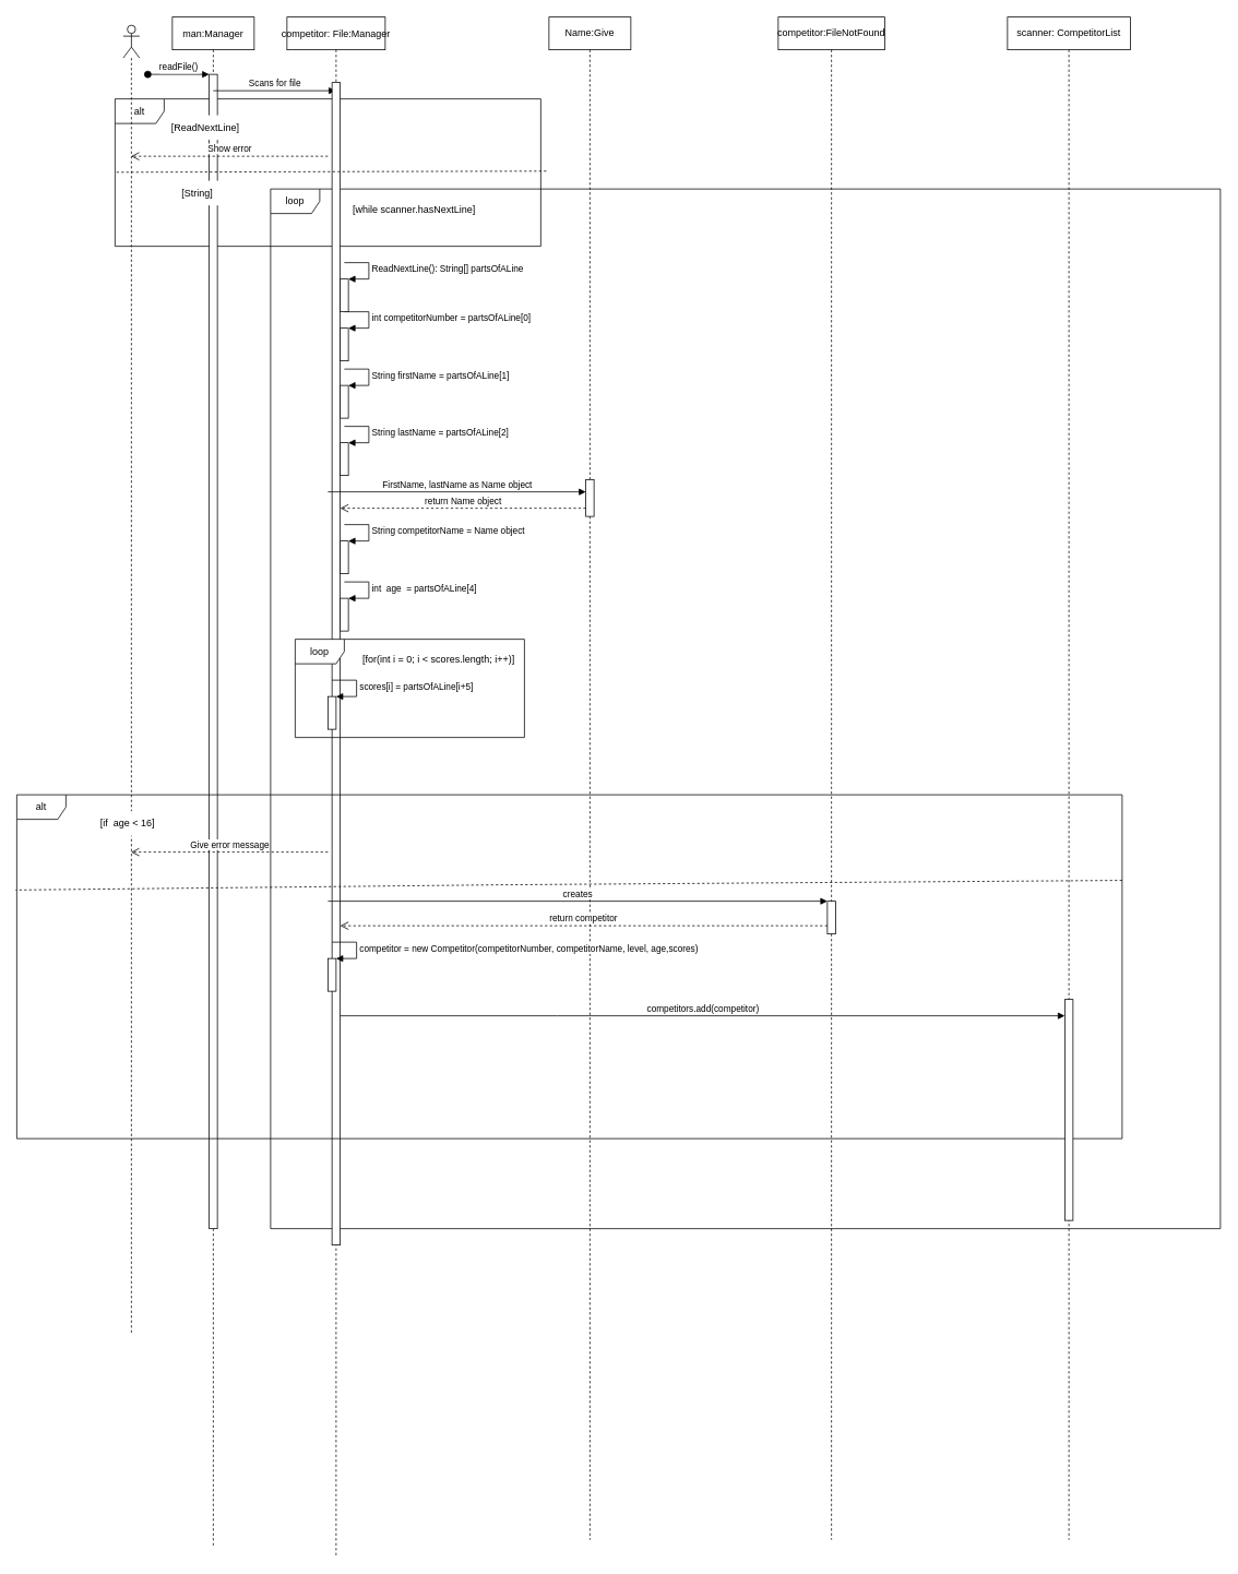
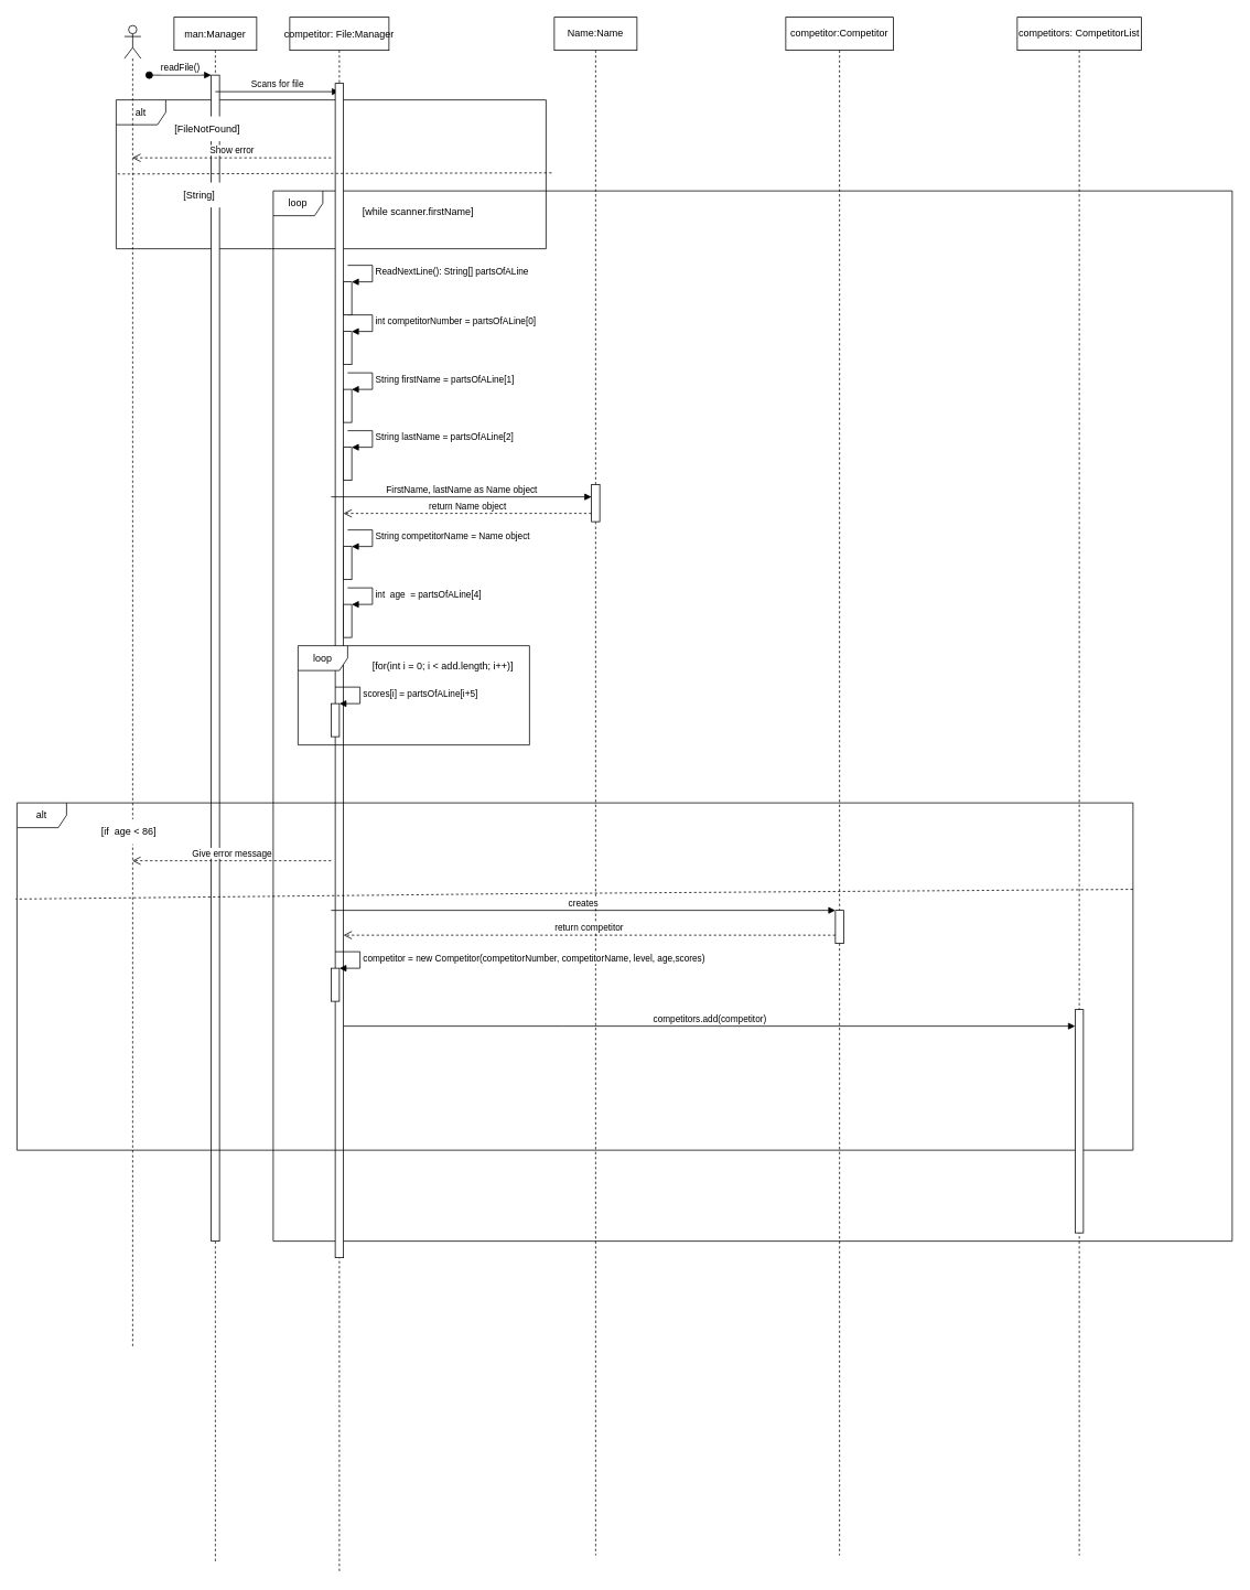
- <mxCell id="29" value="Name:Give" style="shape=umlLifeline;perimeter=lifelinePerimeter;whiteSpace=wrap;html=1;container=1;collapsible=0;recursiveResize=0;outlineConnect=0;fillColor=default;" vertex="1" parent="1"><mxGeometry x="670" y="20" width="100" height="1860" as="geometry" /></mxCell>
+ <mxCell id="29" value="Name:Name" style="shape=umlLifeline;perimeter=lifelinePerimeter;whiteSpace=wrap;html=1;container=1;collapsible=0;recursiveResize=0;outlineConnect=0;fillColor=default;" vertex="1" parent="1"><mxGeometry x="670" y="20" width="100" height="1860" as="geometry" /></mxCell>
- <mxCell id="43" value="competitor:FileNotFound" style="shape=umlLifeline;perimeter=lifelinePerimeter;whiteSpace=wrap;html=1;container=1;collapsible=0;recursiveResize=0;outlineConnect=0;fillColor=default;" vertex="1" parent="1"><mxGeometry x="950" y="20" width="130" height="1860" as="geometry" /></mxCell>
+ <mxCell id="43" value="competitor:Competitor" style="shape=umlLifeline;perimeter=lifelinePerimeter;whiteSpace=wrap;html=1;container=1;collapsible=0;recursiveResize=0;outlineConnect=0;fillColor=default;" vertex="1" parent="1"><mxGeometry x="950" y="20" width="130" height="1860" as="geometry" /></mxCell>
- <mxCell id="40" value="scanner: CompetitorList" style="shape=umlLifeline;perimeter=lifelinePerimeter;whiteSpace=wrap;html=1;container=1;collapsible=0;recursiveResize=0;outlineConnect=0;fillColor=default;" vertex="1" parent="1"><mxGeometry x="1230" y="20" width="150" height="1860" as="geometry" /></mxCell>
+ <mxCell id="40" value="competitors: CompetitorList" style="shape=umlLifeline;perimeter=lifelinePerimeter;whiteSpace=wrap;html=1;container=1;collapsible=0;recursiveResize=0;outlineConnect=0;fillColor=default;" vertex="1" parent="1"><mxGeometry x="1230" y="20" width="150" height="1860" as="geometry" /></mxCell>
- <mxCell id="24" value="[ReadNextLine]" style="text;html=1;align=center;verticalAlign=middle;resizable=0;points=[];autosize=1;strokeColor=none;fillColor=default;" vertex="1" parent="1"><mxGeometry x="200" y="140" width="100" height="30" as="geometry" /></mxCell>
+ <mxCell id="24" value="[FileNotFound]" style="text;html=1;align=center;verticalAlign=middle;resizable=0;points=[];autosize=1;strokeColor=none;fillColor=default;" vertex="1" parent="1"><mxGeometry x="200" y="140" width="100" height="30" as="geometry" /></mxCell>
- <mxCell id="28" value="[while scanner.hasNextLine]" style="text;html=1;align=center;verticalAlign=middle;resizable=0;points=[];autosize=1;strokeColor=none;fillColor=none;" vertex="1" parent="1"><mxGeometry x="420" y="240" width="170" height="30" as="geometry" /></mxCell>
+ <mxCell id="28" value="[while scanner.firstName]" style="text;html=1;align=center;verticalAlign=middle;resizable=0;points=[];autosize=1;strokeColor=none;fillColor=none;" vertex="1" parent="1"><mxGeometry x="420" y="240" width="170" height="30" as="geometry" /></mxCell>
- <mxCell id="35" value="[for(int i = 0; i &amp;lt; scores.length; i++)]" style="text;html=1;align=center;verticalAlign=middle;resizable=0;points=[];autosize=1;strokeColor=none;fillColor=none;" vertex="1" parent="1"><mxGeometry x="430" y="790" width="210" height="30" as="geometry" /></mxCell>
+ <mxCell id="35" value="[for(int i = 0; i &amp;lt; add.length; i++)]" style="text;html=1;align=center;verticalAlign=middle;resizable=0;points=[];autosize=1;strokeColor=none;fillColor=none;" vertex="1" parent="1"><mxGeometry x="430" y="790" width="210" height="30" as="geometry" /></mxCell>
- <mxCell id="37" value="[if&amp;nbsp; age &amp;lt; 16]" style="text;html=1;align=center;verticalAlign=middle;resizable=0;points=[];autosize=1;strokeColor=none;fillColor=default;" vertex="1" parent="1"><mxGeometry x="110" y="990" width="90" height="30" as="geometry" /></mxCell>
+ <mxCell id="37" value="[if&amp;nbsp; age &amp;lt; 86]" style="text;html=1;align=center;verticalAlign=middle;resizable=0;points=[];autosize=1;strokeColor=none;fillColor=default;" vertex="1" parent="1"><mxGeometry x="110" y="990" width="90" height="30" as="geometry" /></mxCell>
